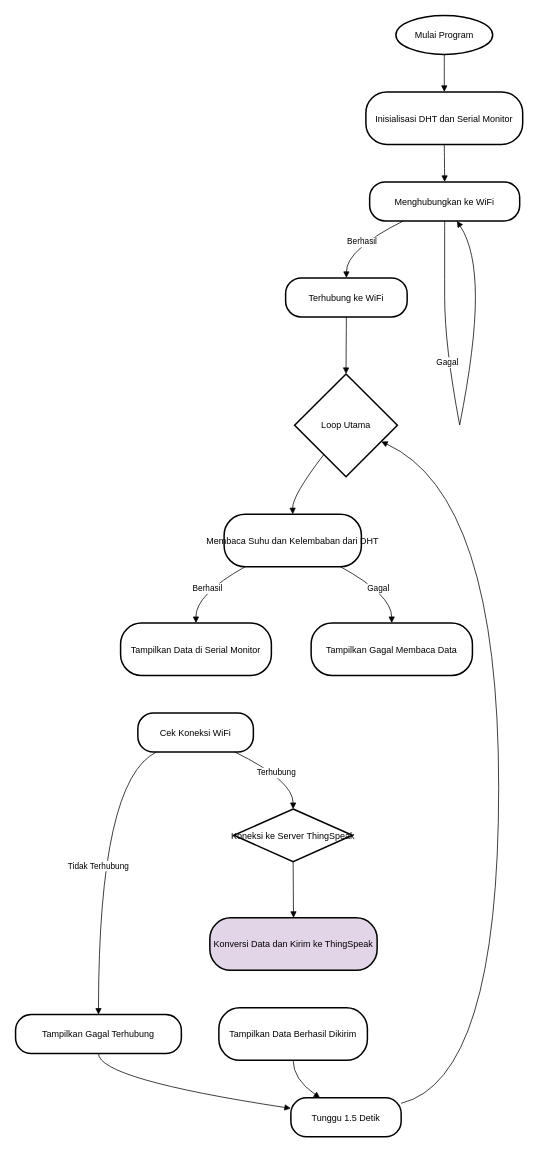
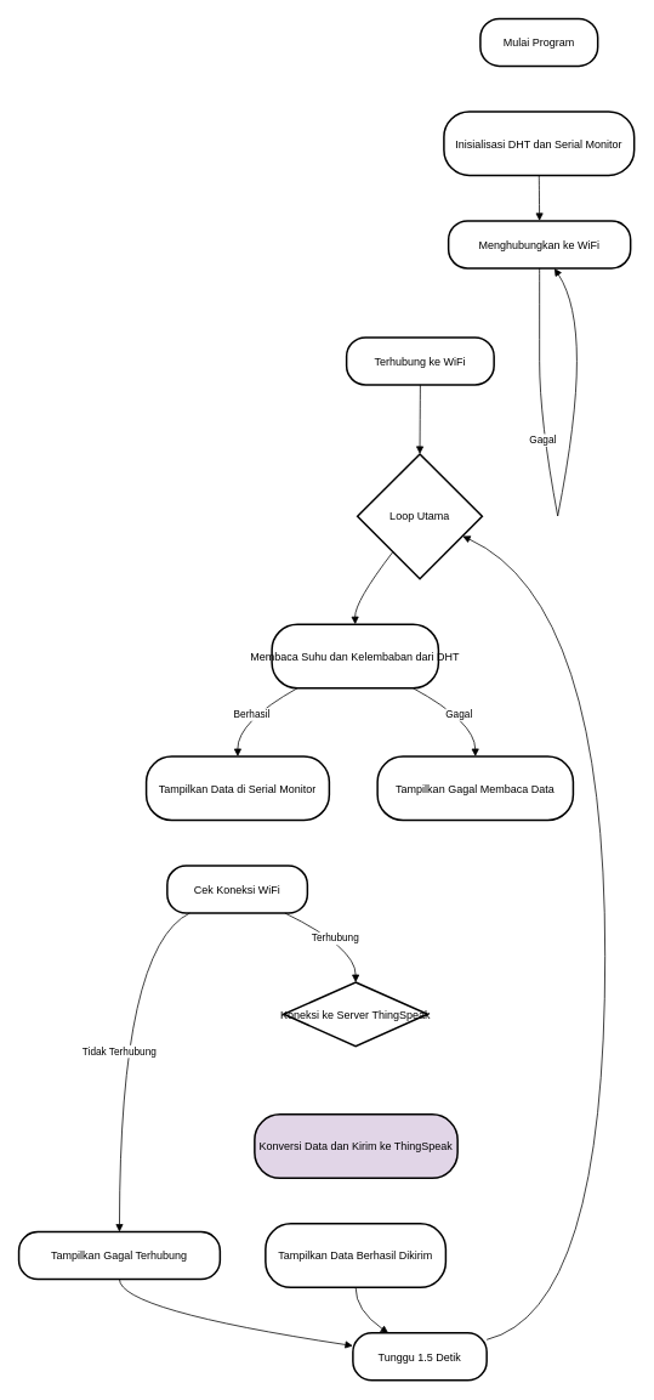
- <mxCell id="2" value="Mulai Program" style="ellipse;arcSize=40;strokeWidth=2;" vertex="1" parent="1"><mxGeometry x="527" y="20" width="129" height="52" as="geometry" /></mxCell>
+ <mxCell id="2" value="Mulai Program" style="rounded=1;arcSize=40;strokeWidth=2" vertex="1" parent="1"><mxGeometry x="527" y="20" width="129" height="52" as="geometry" /></mxCell>
- <mxCell id="18" value="" style="curved=1;startArrow=none;endArrow=block;exitX=0.5;exitY=1;entryX=0.5;entryY=0;rounded=0;" edge="1" parent="1" source="2" target="3"><mxGeometry relative="1" as="geometry"><Array as="points" /></mxGeometry></mxCell>
- <mxCell id="20" value="Berhasil" style="curved=1;startArrow=none;endArrow=block;exitX=0.23;exitY=0.99;entryX=0.5;entryY=-0.01;rounded=0;" edge="1" parent="1" source="4" target="5"><mxGeometry relative="1" as="geometry"><Array as="points"><mxPoint x="461" y="332" /></Array></mxGeometry></mxCell>
- <mxCell id="30" value="" style="curved=1;startArrow=none;endArrow=block;exitX=0.5;exitY=0.99;entryX=0.5;entryY=0.01;rounded=0;" edge="1" parent="1" source="11" target="13"><mxGeometry relative="1" as="geometry"><Array as="points" /></mxGeometry></mxCell>
